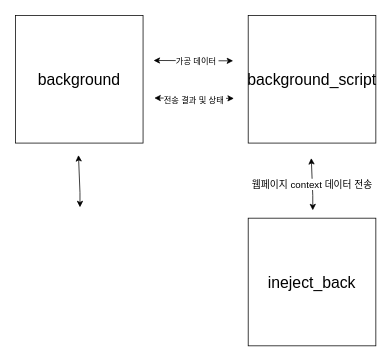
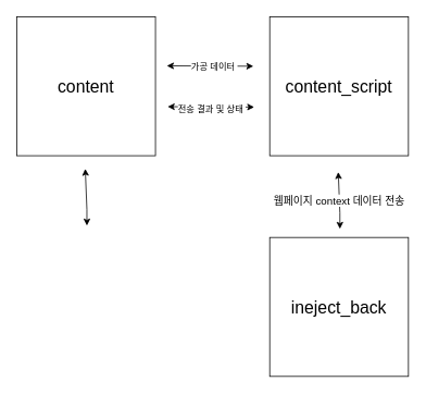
- <mxCell id="2" value="&lt;font style=&quot;font-size: 21px;&quot;&gt;background&lt;/font&gt;" style="whiteSpace=wrap;html=1;aspect=fixed;" vertex="1" parent="1"><mxGeometry x="20" y="20" width="170" height="170" as="geometry" /></mxCell>
+ <mxCell id="2" value="&lt;font style=&quot;font-size: 21px;&quot;&gt;content&lt;/font&gt;" style="whiteSpace=wrap;html=1;aspect=fixed;" vertex="1" parent="1"><mxGeometry x="20" y="20" width="170" height="170" as="geometry" /></mxCell>
- <mxCell id="3" value="&lt;font style=&quot;font-size: 21px;&quot;&gt;background_script&lt;/font&gt;" style="whiteSpace=wrap;html=1;aspect=fixed;" vertex="1" parent="1"><mxGeometry x="330" y="20" width="170" height="170" as="geometry" /></mxCell>
+ <mxCell id="3" value="&lt;font style=&quot;font-size: 21px;&quot;&gt;content_script&lt;/font&gt;" style="whiteSpace=wrap;html=1;aspect=fixed;" vertex="1" parent="1"><mxGeometry x="330" y="20" width="170" height="170" as="geometry" /></mxCell>
